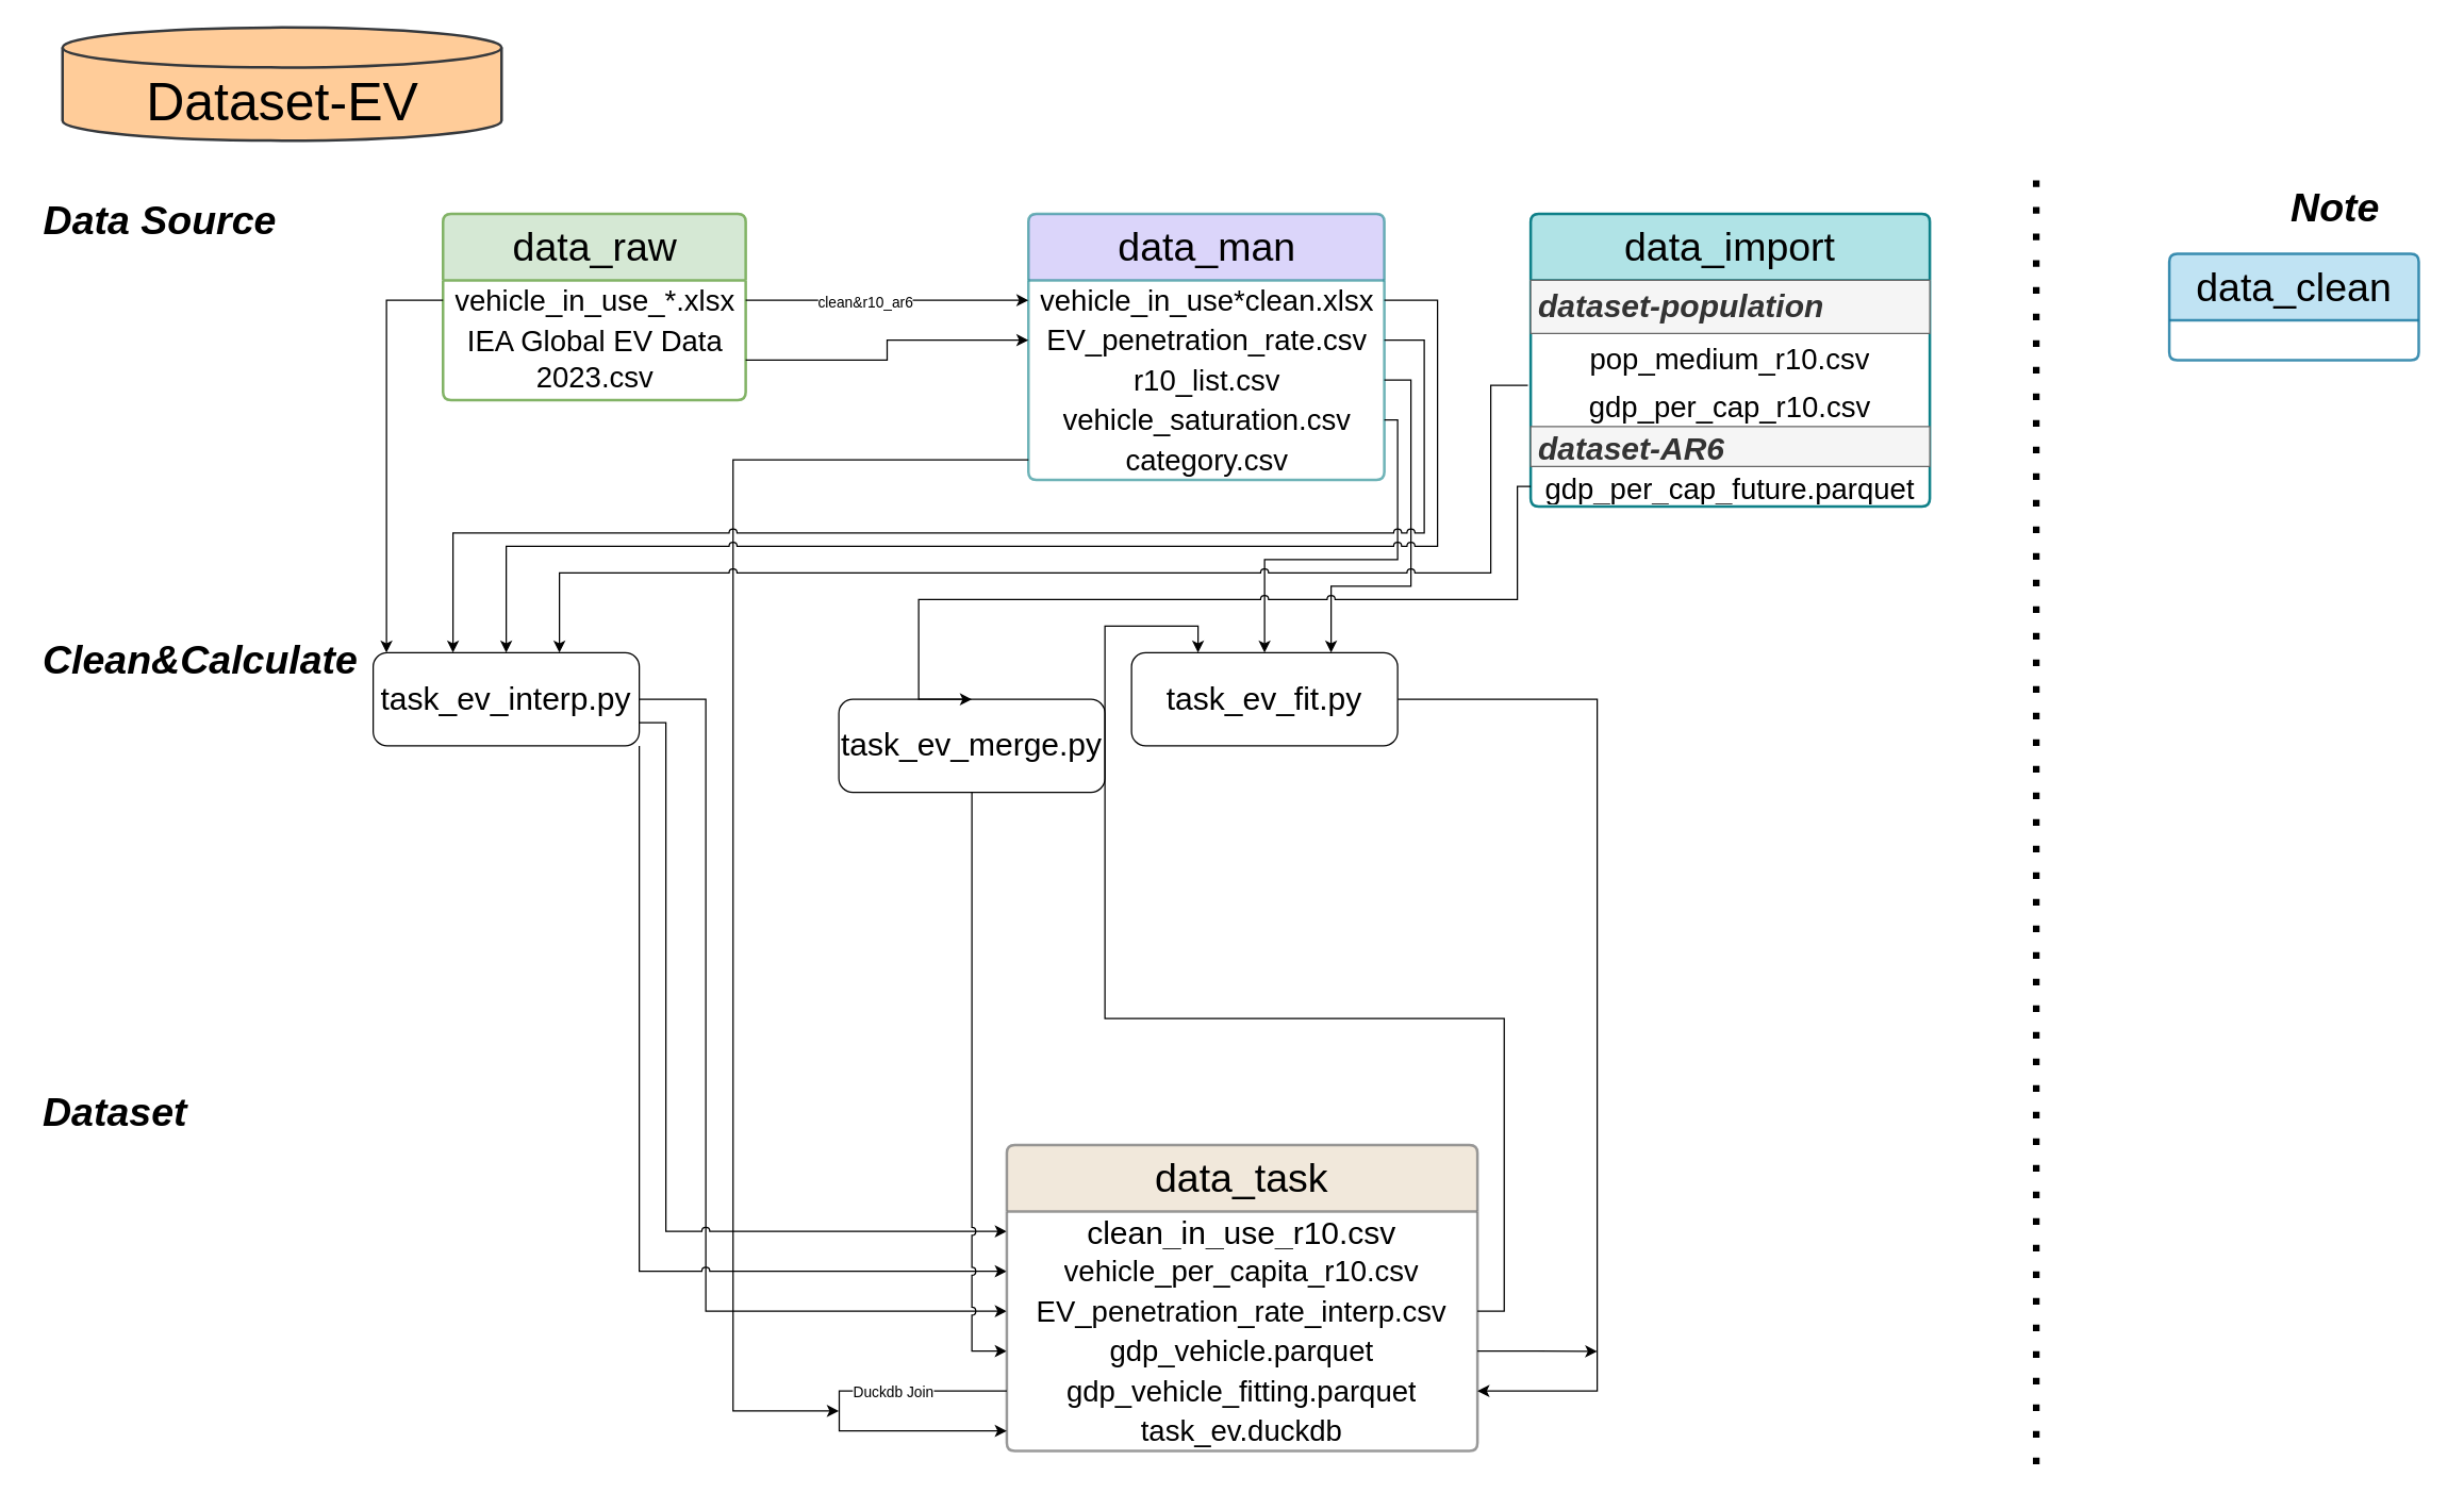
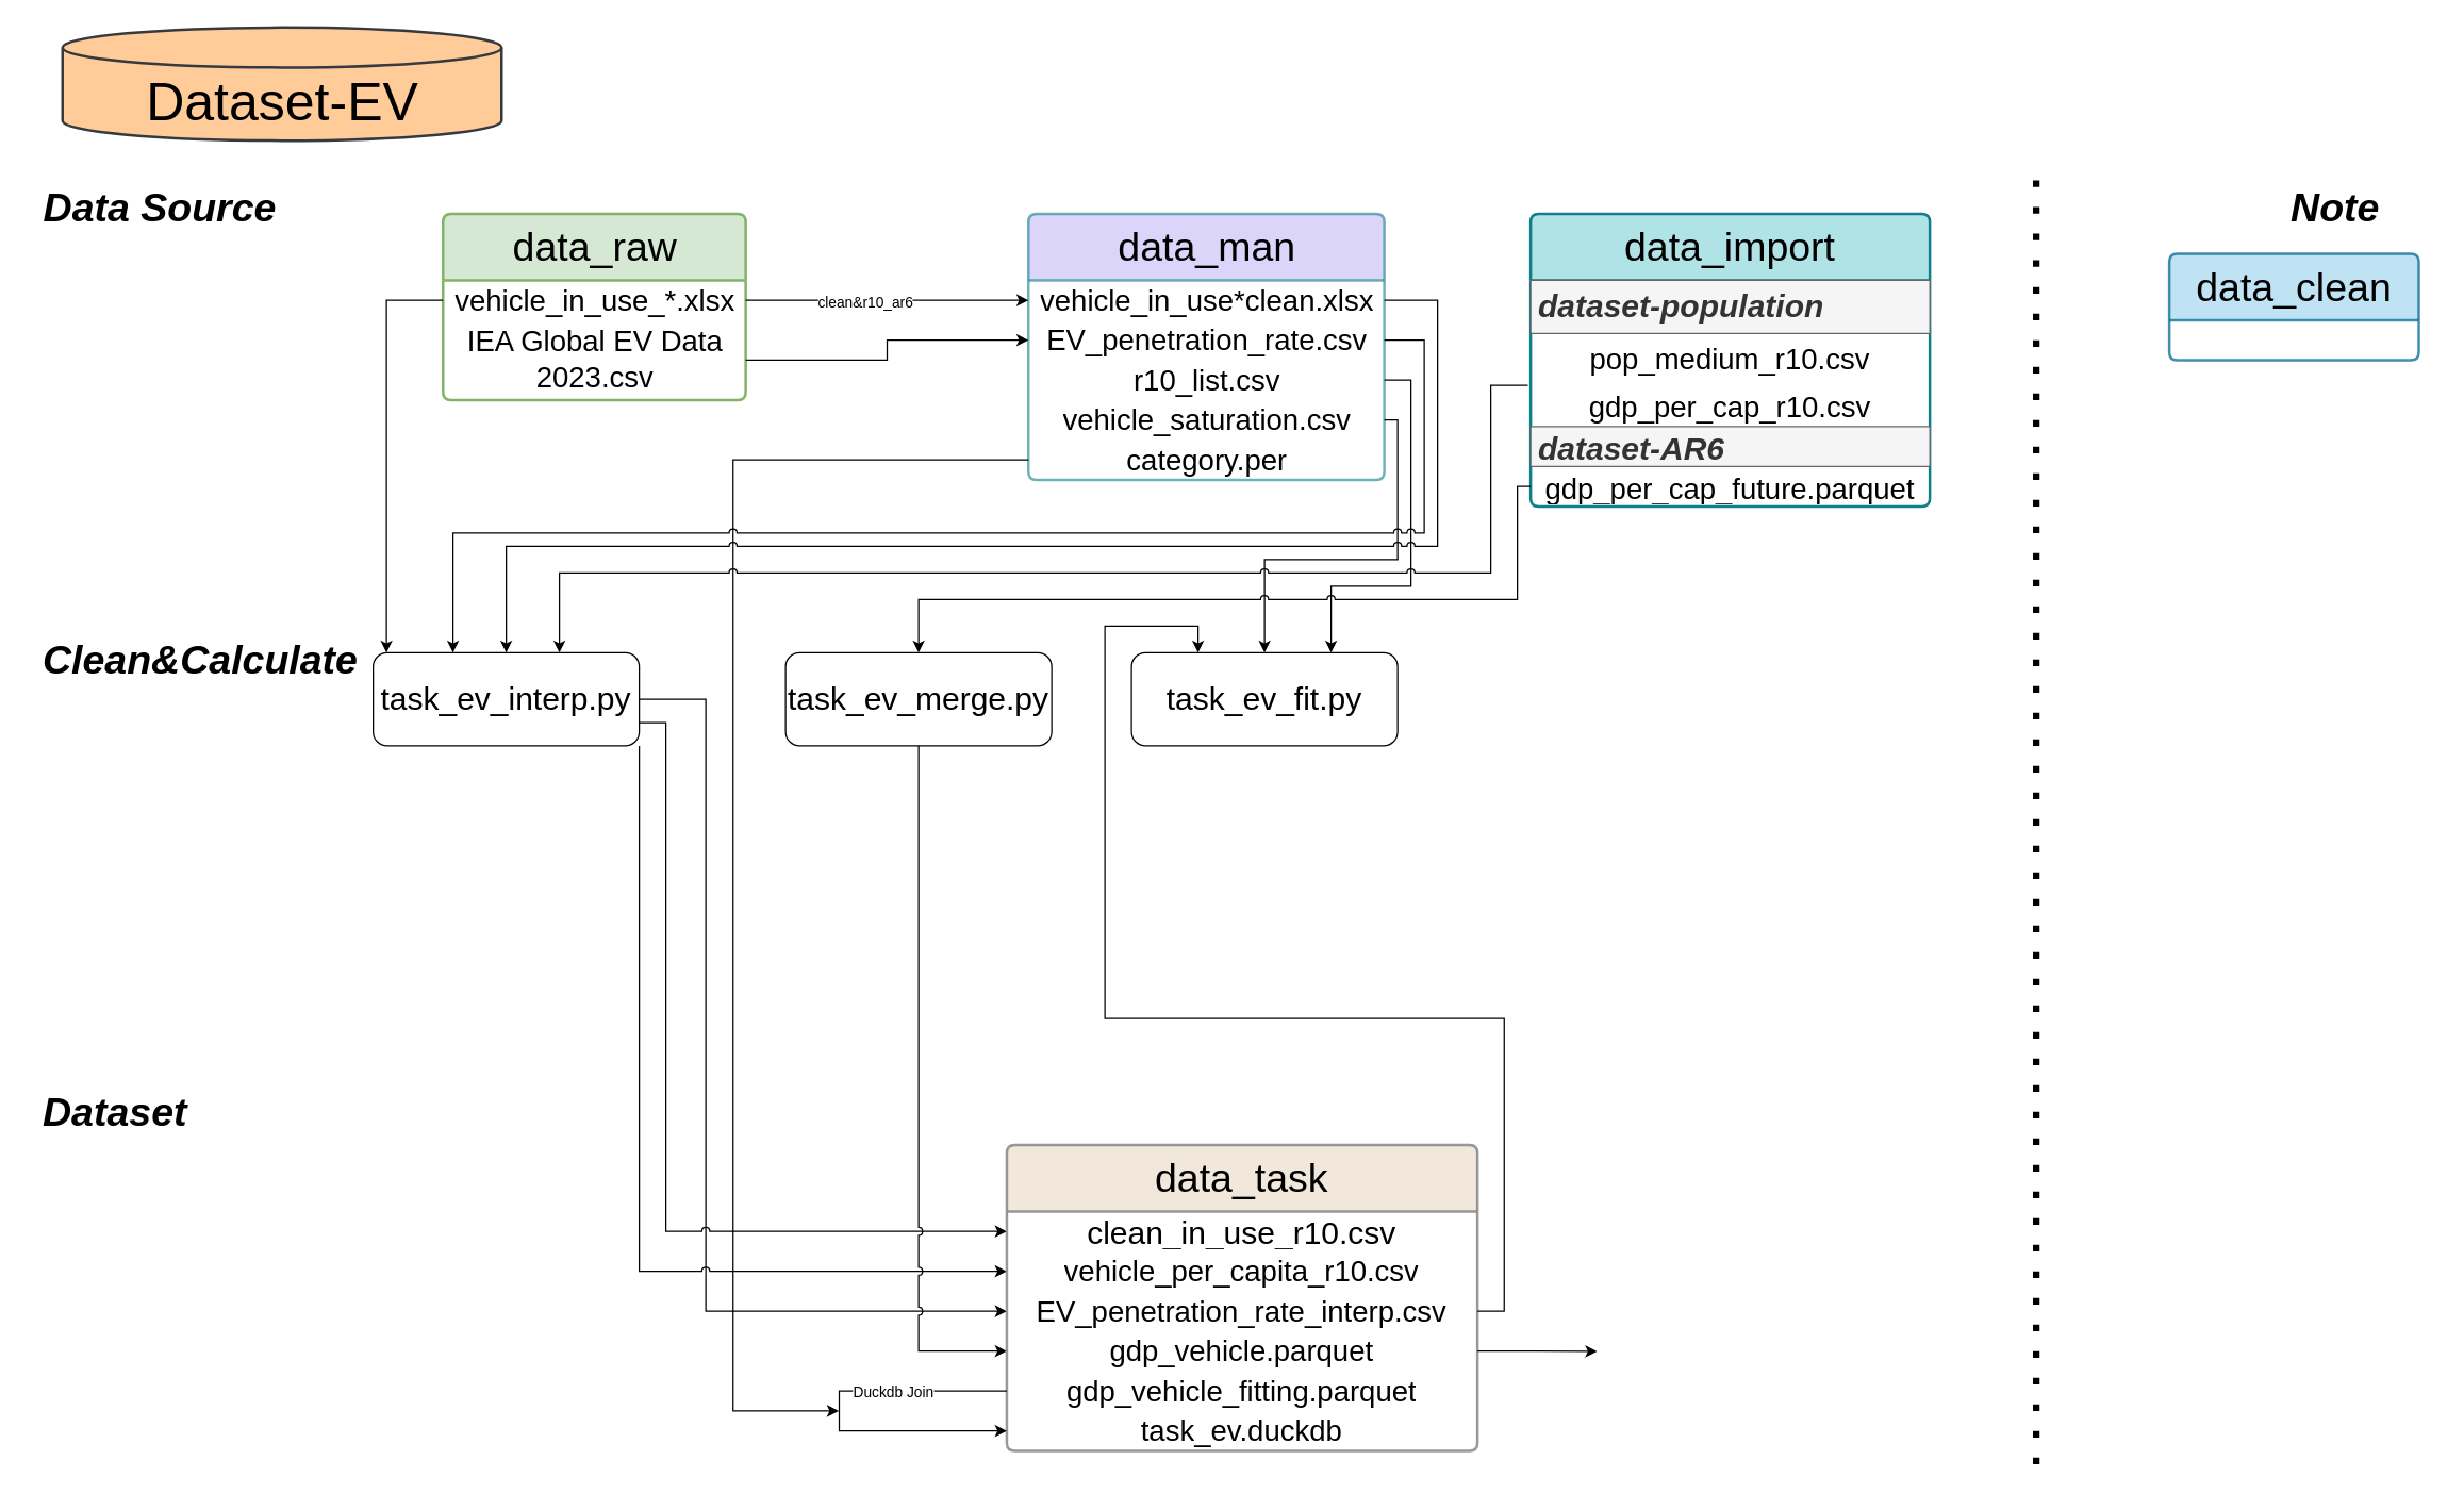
- <mxCell id="2" value="&lt;font style=&quot;font-size: 30px;&quot;&gt;&lt;i&gt;&lt;b&gt;Data Source&lt;/b&gt;&lt;/i&gt;&lt;/font&gt;" style="text;html=1;strokeColor=none;fillColor=none;align=center;verticalAlign=middle;whiteSpace=wrap;rounded=0;strokeWidth=10;movable=1;resizable=1;rotatable=1;deletable=1;editable=1;locked=0;connectable=1;" parent="1" vertex="1"><mxGeometry x="20" y="150" width="200" height="30" as="geometry" /></mxCell>
+ <mxCell id="2" value="&lt;font style=&quot;font-size: 30px;&quot;&gt;&lt;i&gt;&lt;b&gt;Data Source&lt;/b&gt;&lt;/i&gt;&lt;/font&gt;" style="text;html=1;strokeColor=none;fillColor=none;align=center;verticalAlign=middle;whiteSpace=wrap;rounded=0;strokeWidth=10;movable=1;resizable=1;rotatable=1;deletable=1;editable=1;locked=0;connectable=1;" parent="1" vertex="1"><mxGeometry x="20" width="200" height="30" as="geometry" y="140" /></mxCell>
- <mxCell id="22" value="category.csv" style="text;strokeColor=none;fillColor=none;align=center;verticalAlign=middle;spacingLeft=4;spacingRight=4;overflow=hidden;points=[[0,0.5],[1,0.5]];portConstraint=eastwest;rotatable=1;whiteSpace=wrap;html=1;fontSize=22;movable=1;resizable=1;deletable=1;editable=1;locked=0;connectable=1;" parent="16" vertex="1"><mxGeometry y="170" width="267.5" height="30" as="geometry" /></mxCell>
+ <mxCell id="22" value="category.per" style="text;strokeColor=none;fillColor=none;align=center;verticalAlign=middle;spacingLeft=4;spacingRight=4;overflow=hidden;points=[[0,0.5],[1,0.5]];portConstraint=eastwest;rotatable=1;whiteSpace=wrap;html=1;fontSize=22;movable=1;resizable=1;deletable=1;editable=1;locked=0;connectable=1;" parent="16" vertex="1"><mxGeometry y="170" width="267.5" height="30" as="geometry" /></mxCell>
- <mxCell id="10" value="&lt;font style=&quot;font-size: 24px;&quot;&gt;task_ev_merge.py&lt;/font&gt;" style="rounded=1;whiteSpace=wrap;html=1;movable=1;resizable=1;rotatable=1;deletable=1;editable=1;locked=0;connectable=1;" parent="1" vertex="1"><mxGeometry x="630" y="525" width="200" height="70" as="geometry" /></mxCell>
+ <mxCell id="10" value="&lt;font style=&quot;font-size: 24px;&quot;&gt;task_ev_merge.py&lt;/font&gt;" style="rounded=1;whiteSpace=wrap;html=1;movable=1;resizable=1;rotatable=1;deletable=1;editable=1;locked=0;connectable=1;" parent="1" vertex="1"><mxGeometry x="590" y="490" width="200" height="70" as="geometry" /></mxCell>
- <mxCell id="45" style="edgeStyle=orthogonalEdgeStyle;rounded=0;orthogonalLoop=1;jettySize=auto;html=1;exitX=1;exitY=0.5;exitDx=0;exitDy=0;entryX=1;entryY=0.5;entryDx=0;entryDy=0;movable=1;resizable=1;rotatable=1;deletable=1;editable=1;locked=0;connectable=1;" parent="1" source="46" target="39" edge="1"><mxGeometry relative="1" as="geometry"><Array as="points"><mxPoint x="1200" y="525" /><mxPoint x="1200" y="1045" /></Array></mxGeometry></mxCell>
